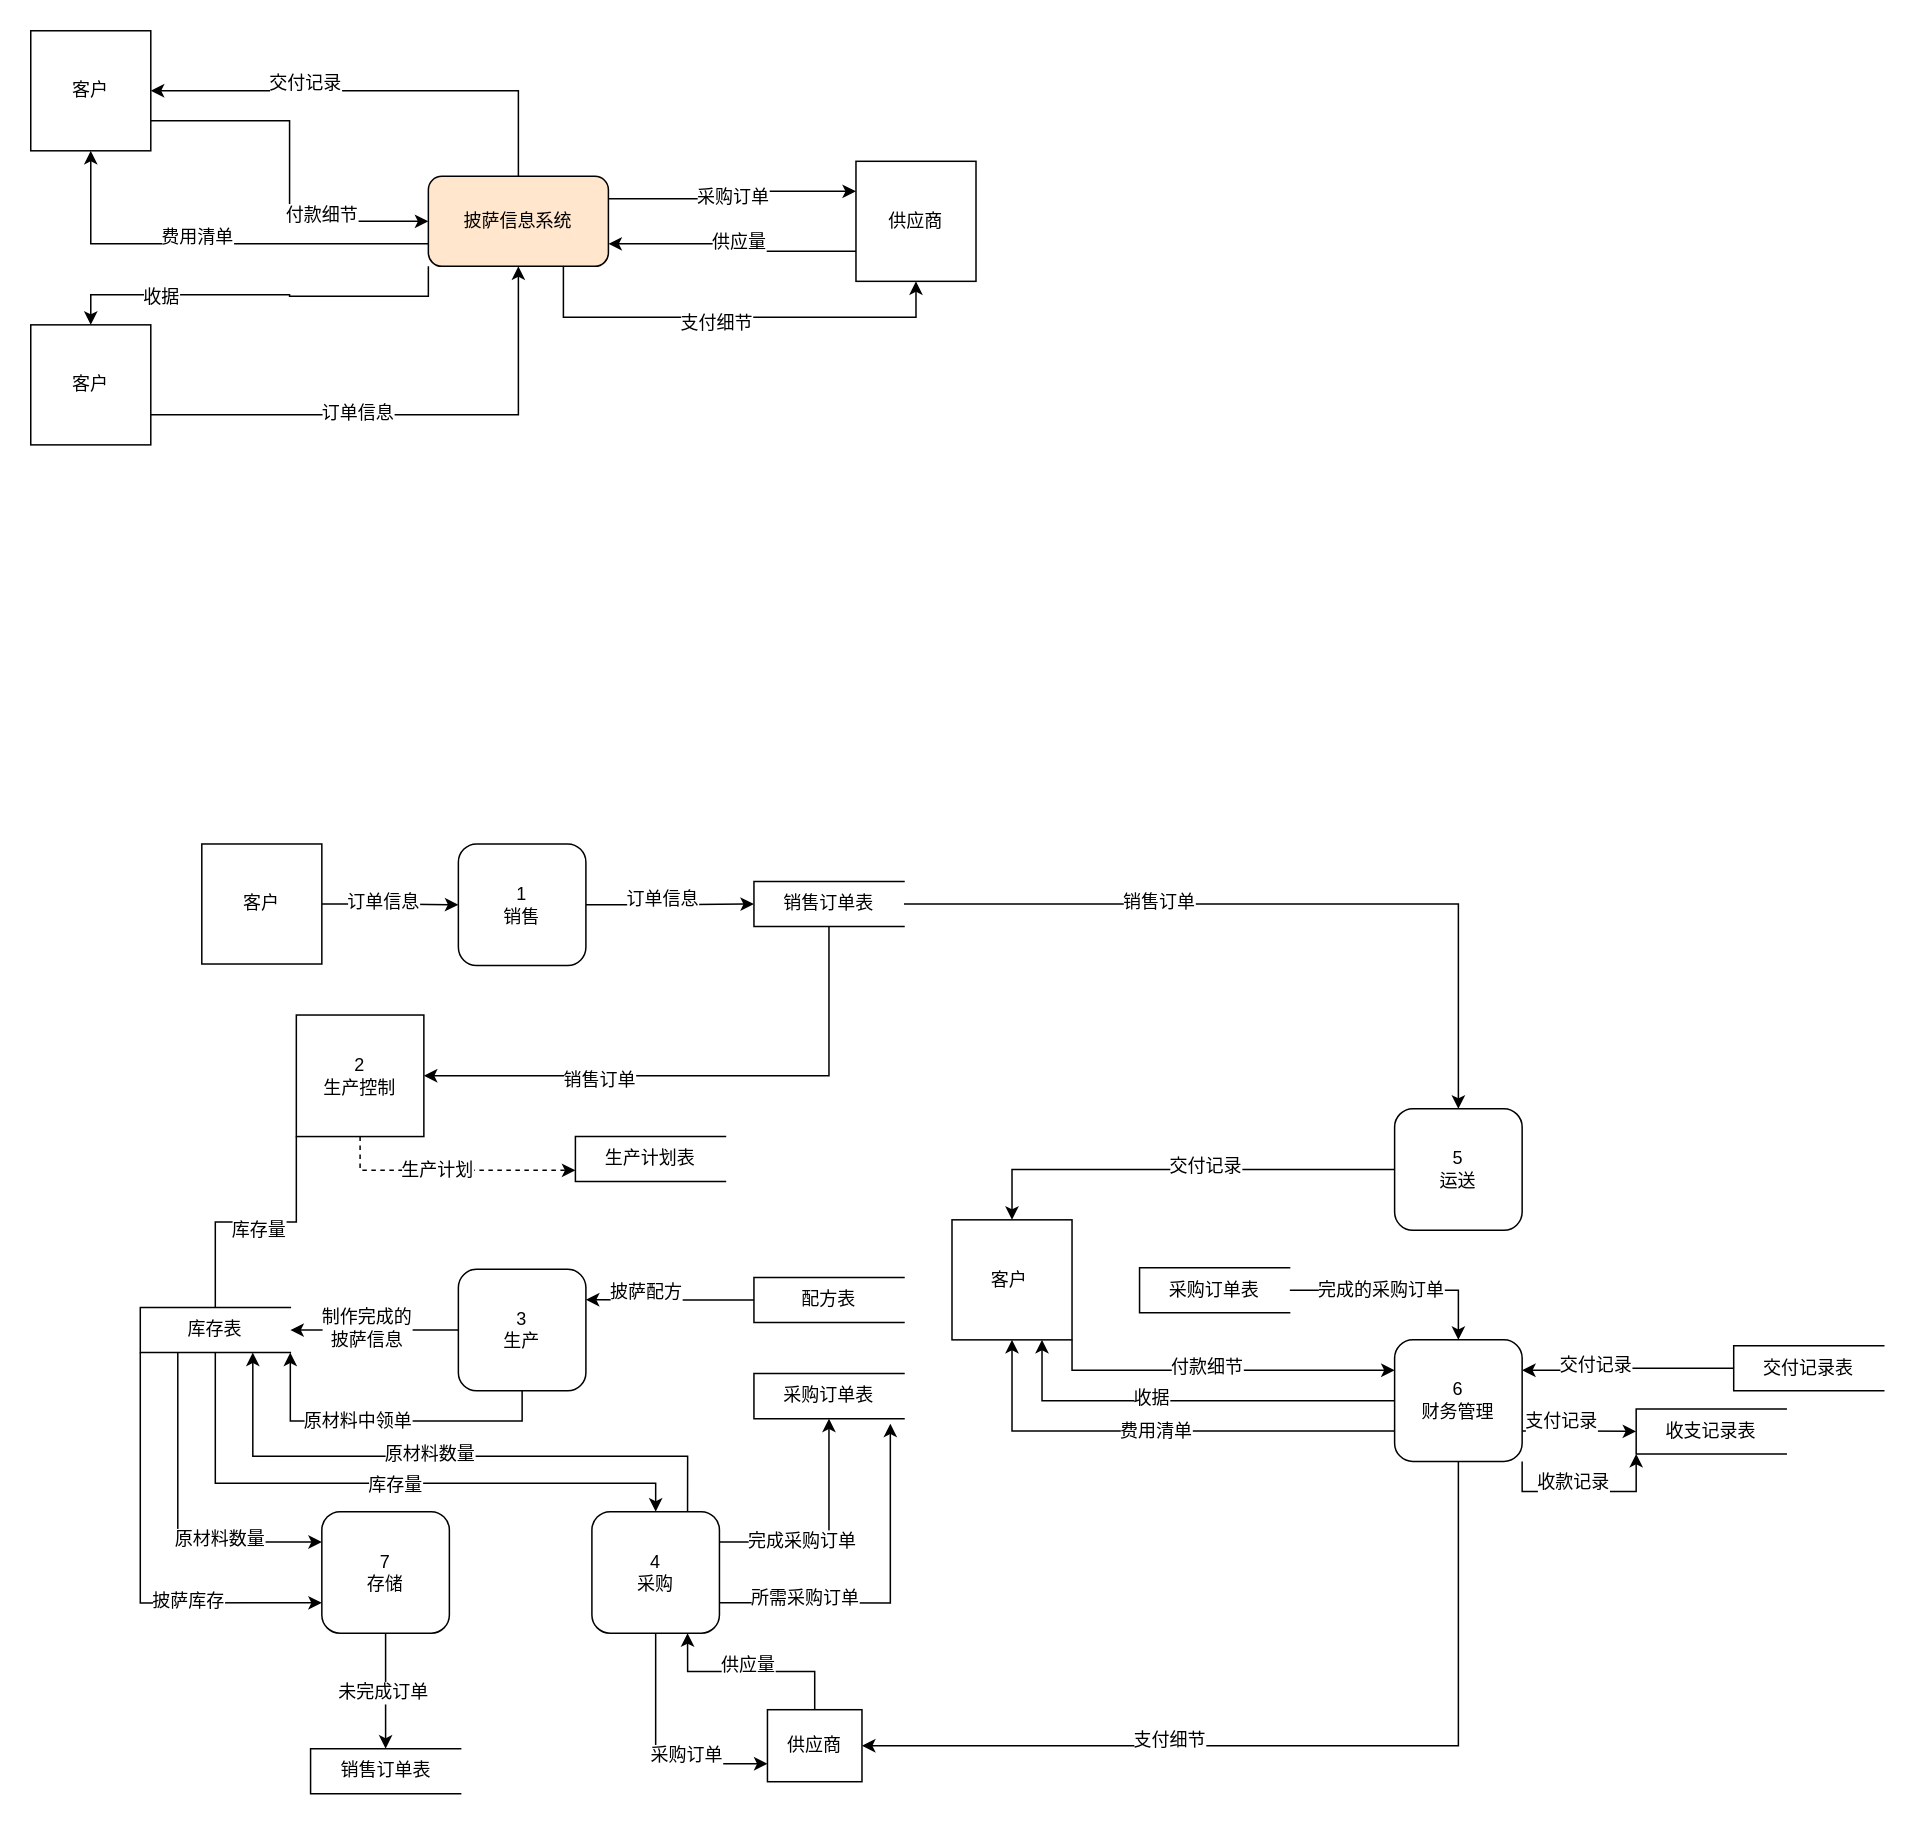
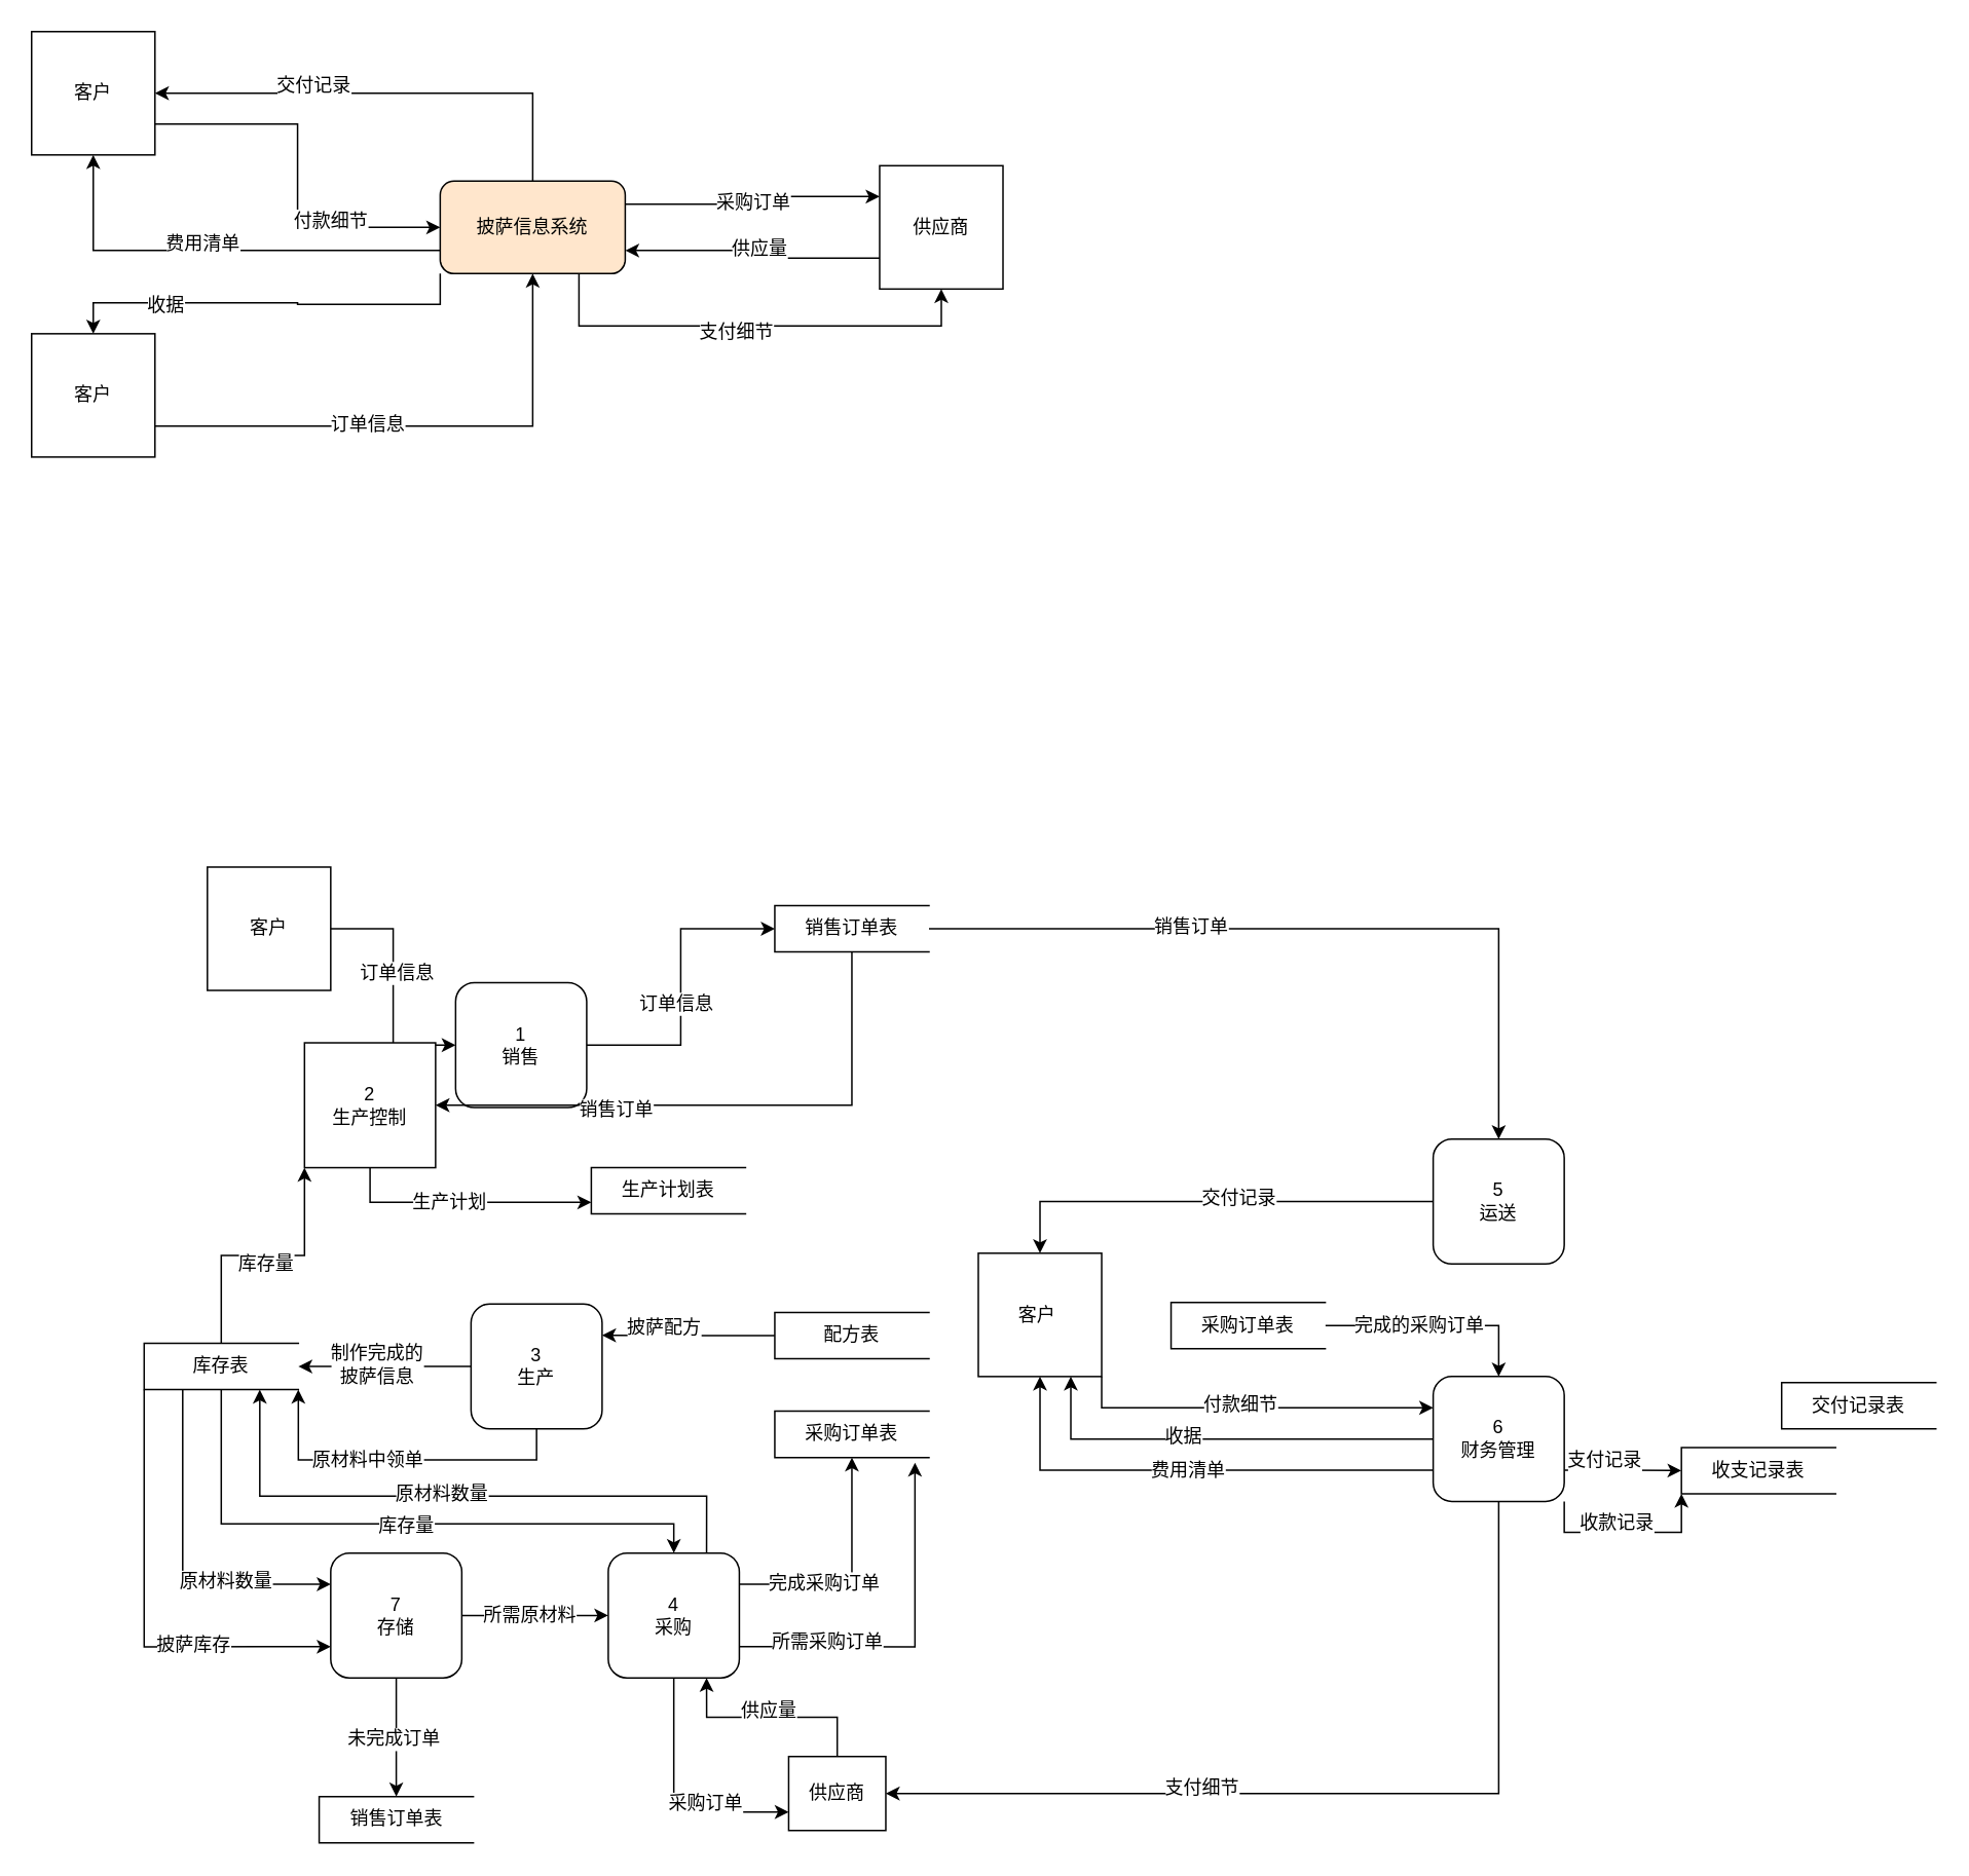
- <mxCell id="28" value="1&lt;br&gt;销售" style="rounded=1;whiteSpace=wrap;html=1;" vertex="1" parent="1"><mxGeometry x="305" y="562" width="85" height="81" as="geometry" /></mxCell>
+ <mxCell id="28" value="1&lt;br&gt;销售" style="rounded=1;whiteSpace=wrap;html=1;" vertex="1" parent="1"><mxGeometry x="295" y="637" width="85" height="81" as="geometry" /></mxCell>
- <mxCell id="35" style="edgeStyle=orthogonalEdgeStyle;rounded=0;orthogonalLoop=1;jettySize=auto;html=1;exitX=0.5;exitY=0;exitDx=0;exitDy=0;entryX=0;entryY=1;entryDx=0;entryDy=0;fontFamily=Helvetica;fontSize=12;fontColor=default;startSize=26;endArrow=none;" edge="1" parent="1" source="43" target="34"><mxGeometry relative="1" as="geometry" /></mxCell>
+ <mxCell id="35" style="edgeStyle=orthogonalEdgeStyle;rounded=0;orthogonalLoop=1;jettySize=auto;html=1;exitX=0.5;exitY=0;exitDx=0;exitDy=0;entryX=0;entryY=1;entryDx=0;entryDy=0;fontFamily=Helvetica;fontSize=12;fontColor=default;startSize=26;" edge="1" parent="1" source="43" target="34"><mxGeometry relative="1" as="geometry" /></mxCell>
- <mxCell id="32" style="edgeStyle=orthogonalEdgeStyle;rounded=0;orthogonalLoop=1;jettySize=auto;html=1;exitX=0.5;exitY=1;exitDx=0;exitDy=0;entryX=0;entryY=0.75;entryDx=0;entryDy=0;fontFamily=Helvetica;fontSize=12;fontColor=default;startSize=26;dashed=1;" edge="1" parent="1" source="34" target="22"><mxGeometry relative="1" as="geometry" /></mxCell>
+ <mxCell id="32" style="edgeStyle=orthogonalEdgeStyle;rounded=0;orthogonalLoop=1;jettySize=auto;html=1;exitX=0.5;exitY=1;exitDx=0;exitDy=0;entryX=0;entryY=0.75;entryDx=0;entryDy=0;fontFamily=Helvetica;fontSize=12;fontColor=default;startSize=26;" edge="1" parent="1" source="34" target="22"><mxGeometry relative="1" as="geometry" /></mxCell>
- <mxCell id="83" style="edgeStyle=orthogonalEdgeStyle;rounded=0;orthogonalLoop=1;jettySize=auto;html=1;exitX=1;exitY=0.25;exitDx=0;exitDy=0;fontFamily=Helvetica;fontSize=12;fontColor=default;startSize=6;startArrow=classic;startFill=1;endArrow=none;endFill=0;" edge="1" parent="1" source="91" target="92"><mxGeometry relative="1" as="geometry" /></mxCell>
- <mxCell id="84" value="交付记录" style="edgeLabel;html=1;align=center;verticalAlign=middle;resizable=0;points=[];fontSize=12;fontFamily=Helvetica;fontColor=default;" connectable="0" vertex="1" parent="83"><mxGeometry x="-0.321" y="3" relative="1" as="geometry"><mxPoint as="offset" /></mxGeometry></mxCell>
+ <mxCell id="60" style="edgeStyle=orthogonalEdgeStyle;rounded=0;orthogonalLoop=1;jettySize=auto;html=1;exitX=1;exitY=0.5;exitDx=0;exitDy=0;entryX=0;entryY=0.5;entryDx=0;entryDy=0;fontFamily=Helvetica;fontSize=12;fontColor=default;startSize=26;" edge="1" parent="1" source="64" target="59"><mxGeometry relative="1" as="geometry" /></mxCell>
+ <mxCell id="61" value="所需原材料" style="edgeLabel;html=1;align=center;verticalAlign=middle;resizable=0;points=[];fontSize=12;fontFamily=Helvetica;fontColor=default;" connectable="0" vertex="1" parent="60"><mxGeometry x="-0.358" y="-2" relative="1" as="geometry"><mxPoint x="13" y="-2" as="offset" /></mxGeometry></mxCell>
